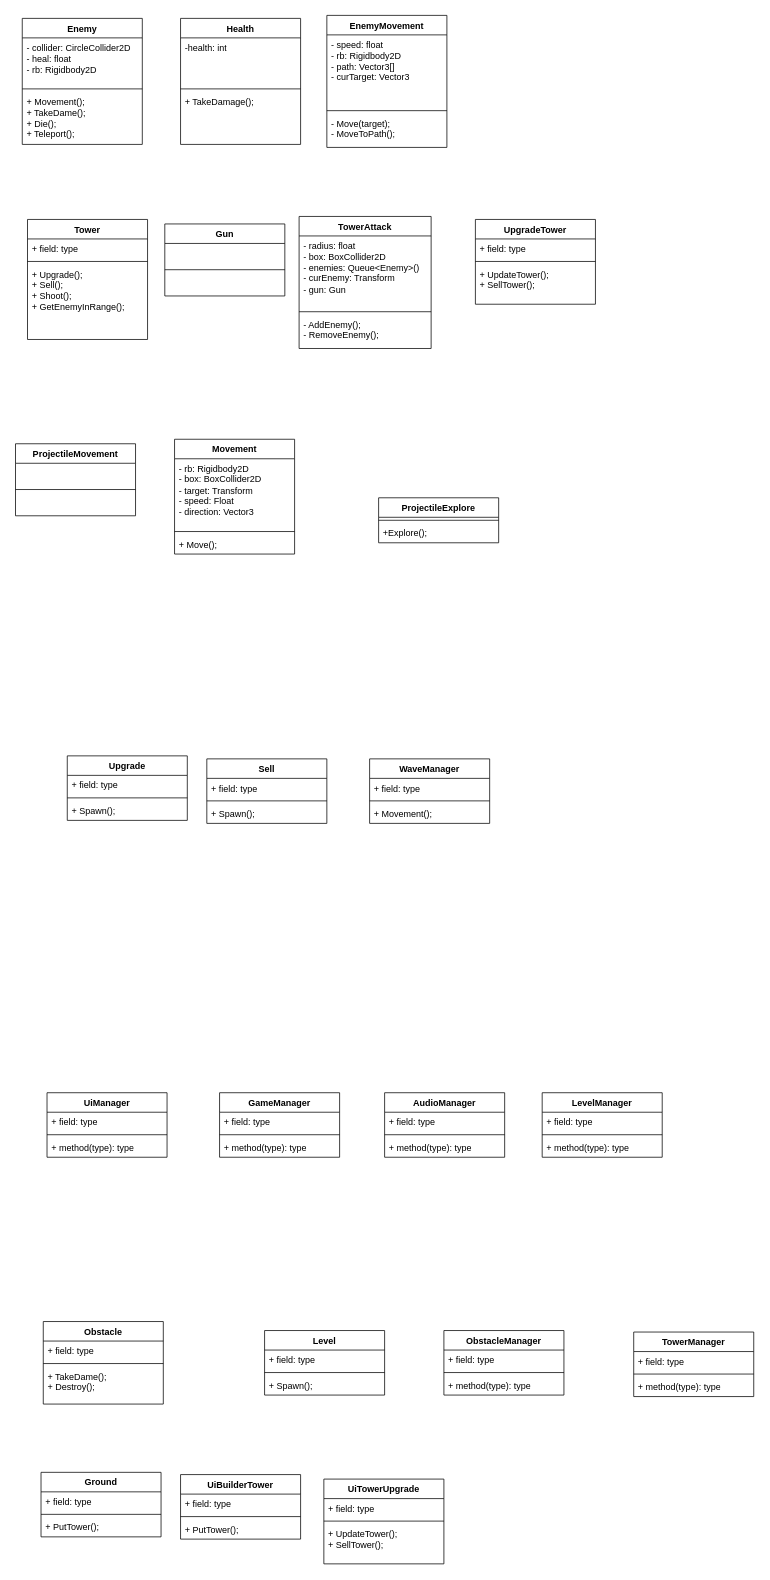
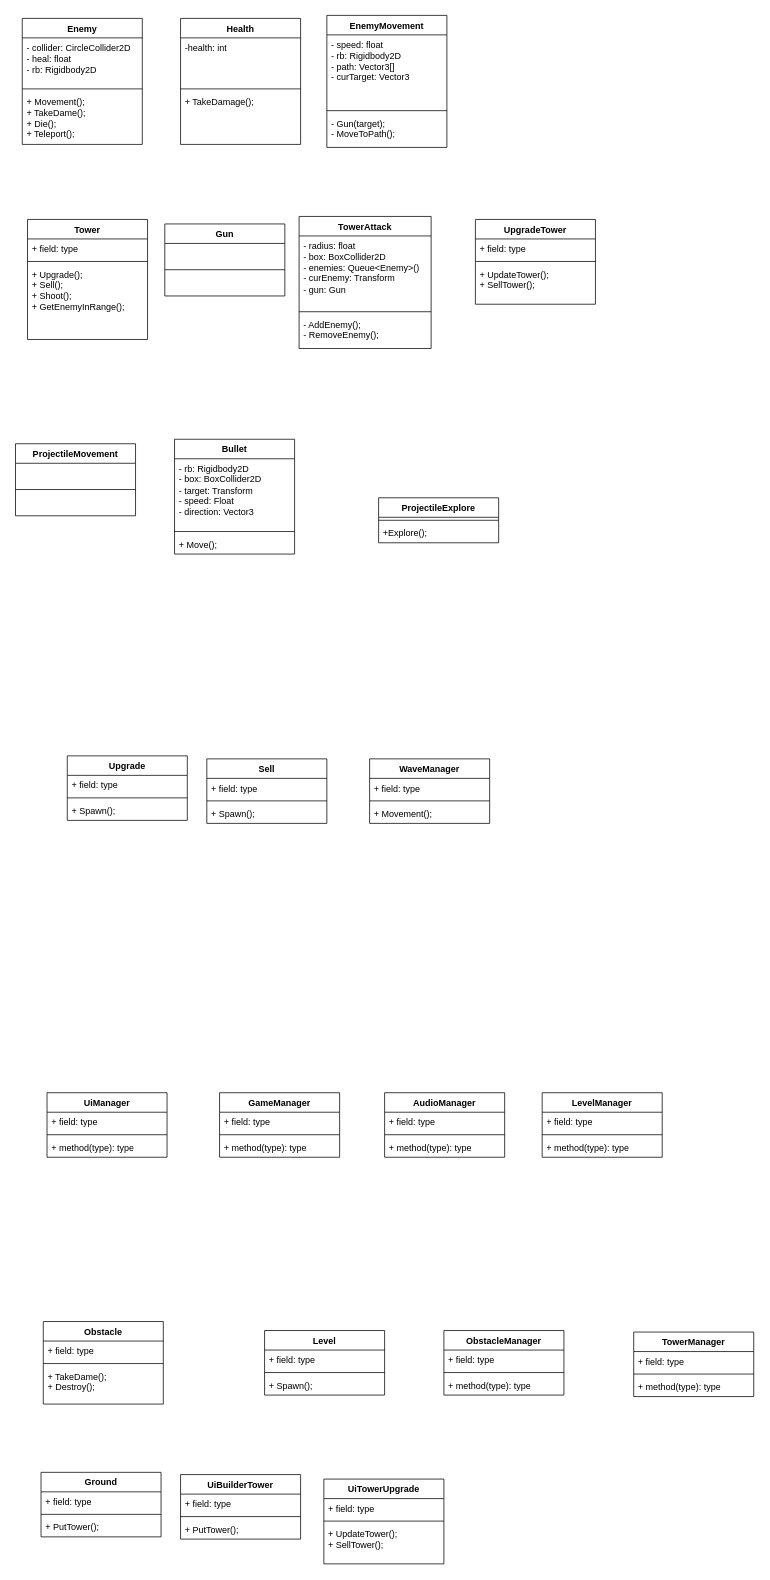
- <mxCell id="68" value="- Move(target);&lt;div&gt;- MoveToPath();&lt;/div&gt;" style="text;strokeColor=none;fillColor=none;align=left;verticalAlign=top;spacingLeft=4;spacingRight=4;overflow=hidden;rotatable=0;points=[[0,0.5],[1,0.5]];portConstraint=eastwest;whiteSpace=wrap;html=1;" parent="65" vertex="1"><mxGeometry y="131" width="160" height="45" as="geometry" /></mxCell>
+ <mxCell id="68" value="- Gun(target);&lt;div&gt;- MoveToPath();&lt;/div&gt;" style="text;strokeColor=none;fillColor=none;align=left;verticalAlign=top;spacingLeft=4;spacingRight=4;overflow=hidden;rotatable=0;points=[[0,0.5],[1,0.5]];portConstraint=eastwest;whiteSpace=wrap;html=1;" parent="65" vertex="1"><mxGeometry y="131" width="160" height="45" as="geometry" /></mxCell>
- <mxCell id="30" value="Movement" style="swimlane;fontStyle=1;align=center;verticalAlign=top;childLayout=stackLayout;horizontal=1;startSize=26;horizontalStack=0;resizeParent=1;resizeParentMax=0;resizeLast=0;collapsible=1;marginBottom=0;whiteSpace=wrap;html=1;fillColor=default;strokeColor=default;swimlaneLine=1;rounded=0;" parent="1" vertex="1"><mxGeometry x="232" y="585" width="160" height="153" as="geometry" /></mxCell>
+ <mxCell id="30" value="Bullet" style="swimlane;fontStyle=1;align=center;verticalAlign=top;childLayout=stackLayout;horizontal=1;startSize=26;horizontalStack=0;resizeParent=1;resizeParentMax=0;resizeLast=0;collapsible=1;marginBottom=0;whiteSpace=wrap;html=1;fillColor=default;strokeColor=default;swimlaneLine=1;rounded=0;" parent="1" vertex="1"><mxGeometry x="232" y="585" width="160" height="153" as="geometry" /></mxCell>
